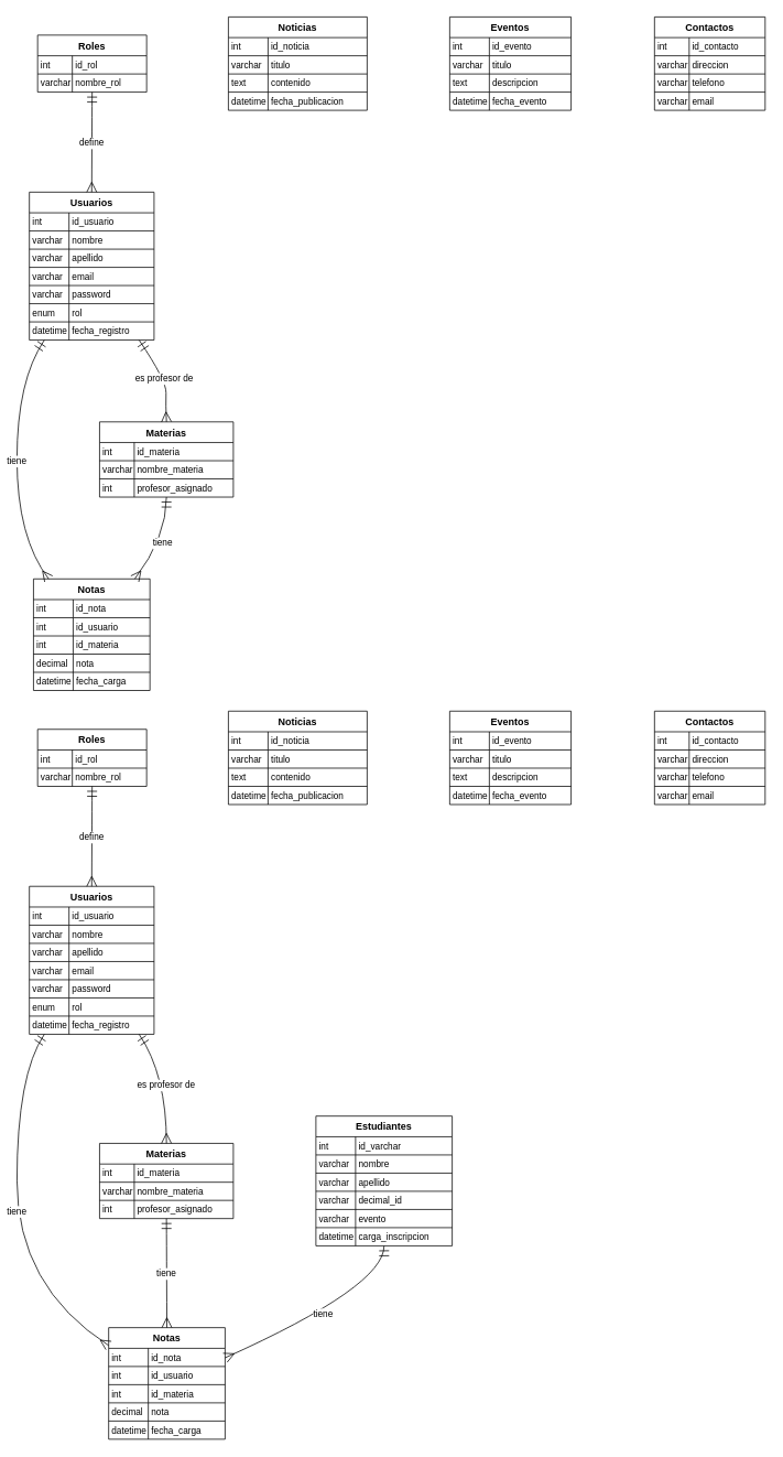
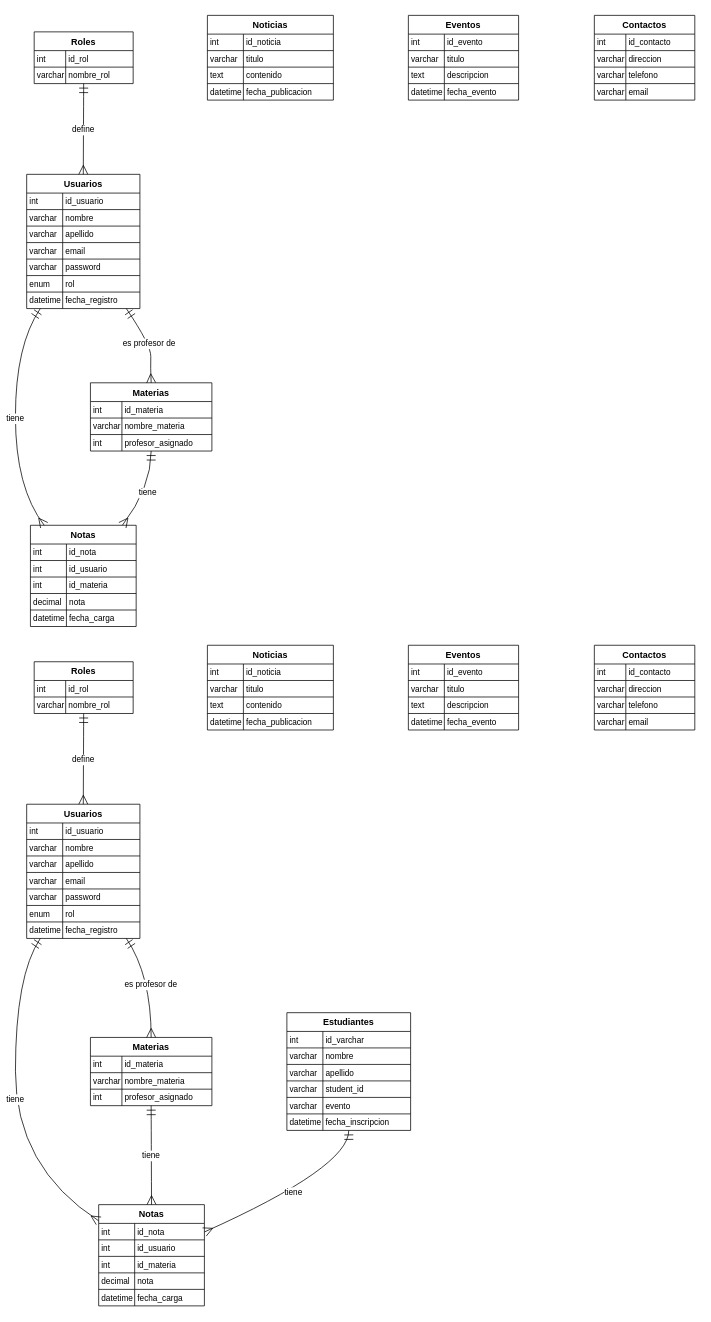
- <mxCell id="206" value="decimal_id" style="shape=partialRectangle;connectable=0;fillColor=none;top=0;left=0;bottom=0;right=0;align=left;spacingLeft=2;overflow=hidden;fontSize=11;" vertex="1" parent="204"><mxGeometry x="48" width="117" height="22" as="geometry"><mxRectangle width="117" height="22" as="alternateBounds" /></mxGeometry></mxCell>
+ <mxCell id="206" value="student_id" style="shape=partialRectangle;connectable=0;fillColor=none;top=0;left=0;bottom=0;right=0;align=left;spacingLeft=2;overflow=hidden;fontSize=11;" vertex="1" parent="204"><mxGeometry x="48" width="117" height="22" as="geometry"><mxRectangle width="117" height="22" as="alternateBounds" /></mxGeometry></mxCell>
- <mxCell id="212" value="carga_inscripcion" style="shape=partialRectangle;connectable=0;fillColor=none;top=0;left=0;bottom=0;right=0;align=left;spacingLeft=2;overflow=hidden;fontSize=11;" vertex="1" parent="210"><mxGeometry x="48" width="117" height="22" as="geometry"><mxRectangle width="117" height="22" as="alternateBounds" /></mxGeometry></mxCell>
+ <mxCell id="212" value="fecha_inscripcion" style="shape=partialRectangle;connectable=0;fillColor=none;top=0;left=0;bottom=0;right=0;align=left;spacingLeft=2;overflow=hidden;fontSize=11;" vertex="1" parent="210"><mxGeometry x="48" width="117" height="22" as="geometry"><mxRectangle width="117" height="22" as="alternateBounds" /></mxGeometry></mxCell>
